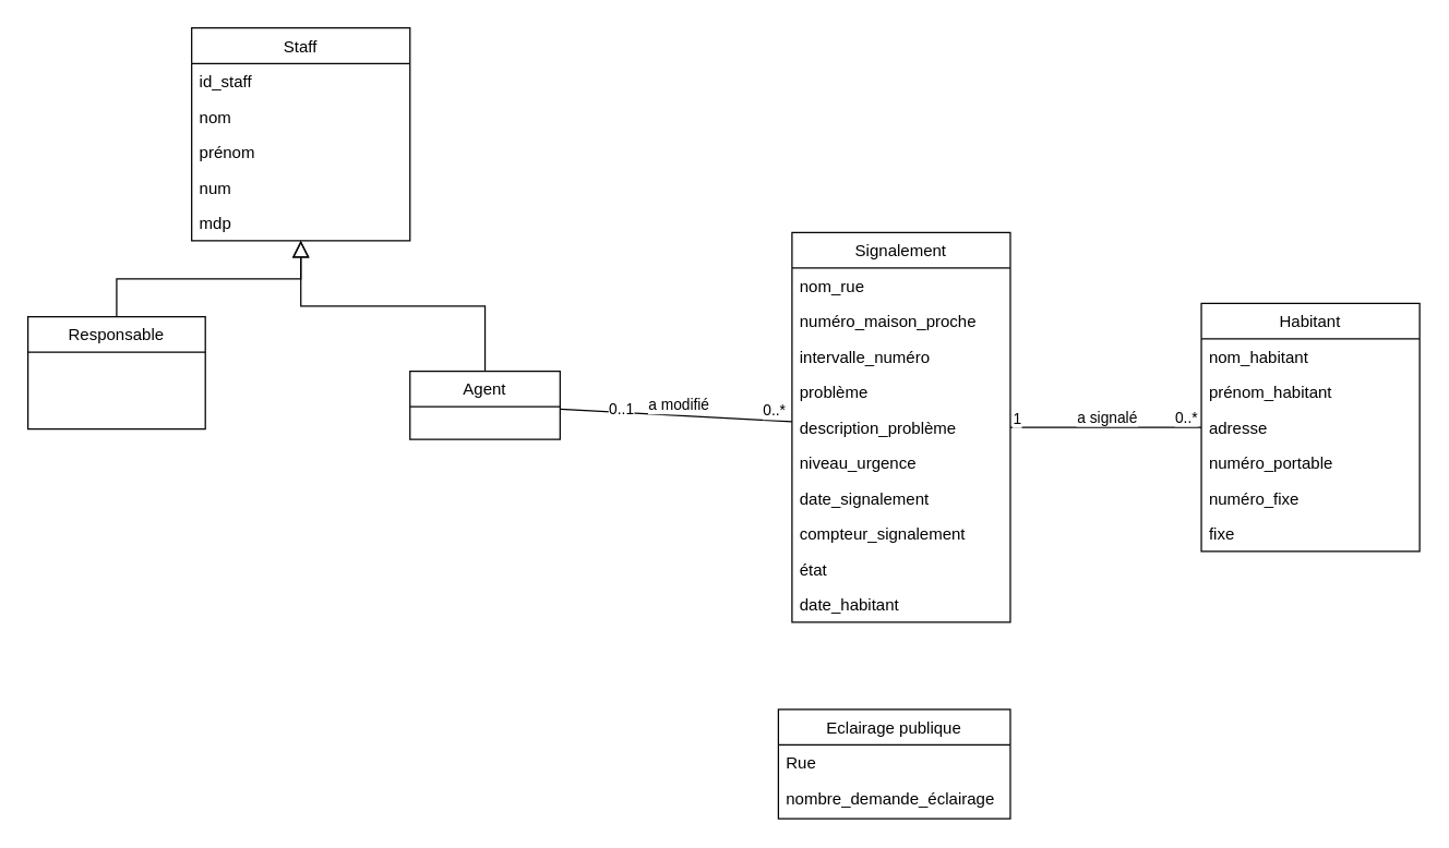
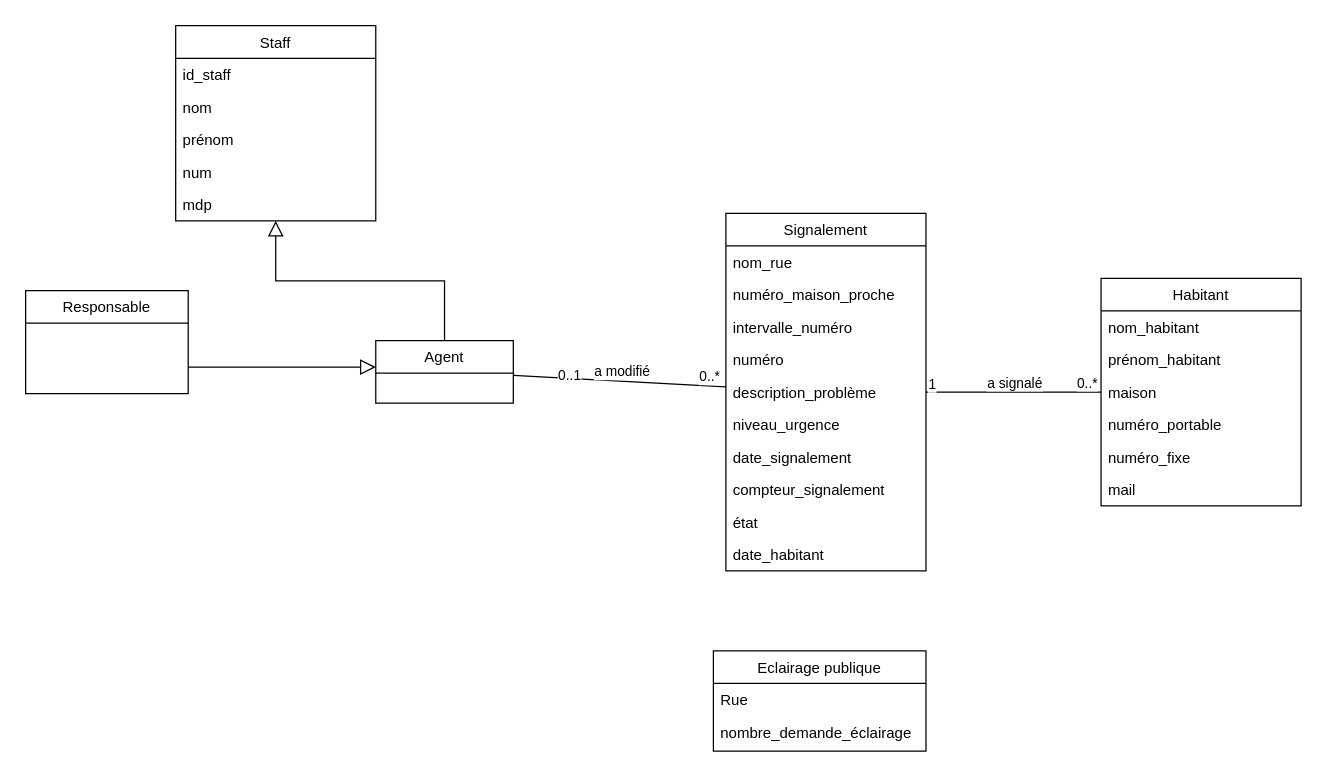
- <mxCell id="39" value="" style="endArrow=block;endSize=10;endFill=0;shadow=0;strokeWidth=1;rounded=0;edgeStyle=elbowEdgeStyle;elbow=vertical;" edge="1" parent="1" source="40" target="33"><mxGeometry width="160" relative="1" as="geometry"><mxPoint x="80" y="272" as="sourcePoint" /><mxPoint x="210" y="156" as="targetPoint" /></mxGeometry></mxCell>
+ <mxCell id="39" value="" style="endArrow=block;endSize=10;endFill=0;shadow=0;strokeWidth=1;rounded=0;edgeStyle=elbowEdgeStyle;elbow=vertical;" edge="1" parent="1" source="40" target="21"><mxGeometry width="160" relative="1" as="geometry"><mxPoint x="80" y="272" as="sourcePoint" /><mxPoint x="210" y="156" as="targetPoint" /></mxGeometry></mxCell>
- <mxCell id="7" value="problème" style="text;align=left;verticalAlign=top;spacingLeft=4;spacingRight=4;overflow=hidden;rotatable=0;points=[[0,0.5],[1,0.5]];portConstraint=eastwest;rounded=0;shadow=0;html=0;" parent="3" vertex="1"><mxGeometry y="104" width="160" height="26" as="geometry" /></mxCell>
+ <mxCell id="7" value="numéro" style="text;align=left;verticalAlign=top;spacingLeft=4;spacingRight=4;overflow=hidden;rotatable=0;points=[[0,0.5],[1,0.5]];portConstraint=eastwest;rounded=0;shadow=0;html=0;" parent="3" vertex="1"><mxGeometry y="104" width="160" height="26" as="geometry" /></mxCell>
- <mxCell id="17" value="adresse" style="text;align=left;verticalAlign=top;spacingLeft=4;spacingRight=4;overflow=hidden;rotatable=0;points=[[0,0.5],[1,0.5]];portConstraint=eastwest;" parent="14" vertex="1"><mxGeometry y="78" width="160" height="26" as="geometry" /></mxCell>
+ <mxCell id="17" value="maison" style="text;align=left;verticalAlign=top;spacingLeft=4;spacingRight=4;overflow=hidden;rotatable=0;points=[[0,0.5],[1,0.5]];portConstraint=eastwest;" parent="14" vertex="1"><mxGeometry y="78" width="160" height="26" as="geometry" /></mxCell>
- <mxCell id="20" value="fixe" style="text;align=left;verticalAlign=top;spacingLeft=4;spacingRight=4;overflow=hidden;rotatable=0;points=[[0,0.5],[1,0.5]];portConstraint=eastwest;" parent="14" vertex="1"><mxGeometry y="156" width="160" height="26" as="geometry" /></mxCell>
+ <mxCell id="20" value="mail" style="text;align=left;verticalAlign=top;spacingLeft=4;spacingRight=4;overflow=hidden;rotatable=0;points=[[0,0.5],[1,0.5]];portConstraint=eastwest;" parent="14" vertex="1"><mxGeometry y="156" width="160" height="26" as="geometry" /></mxCell>
